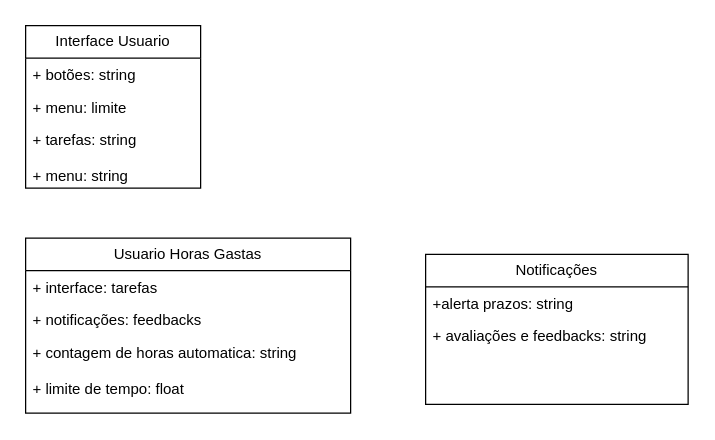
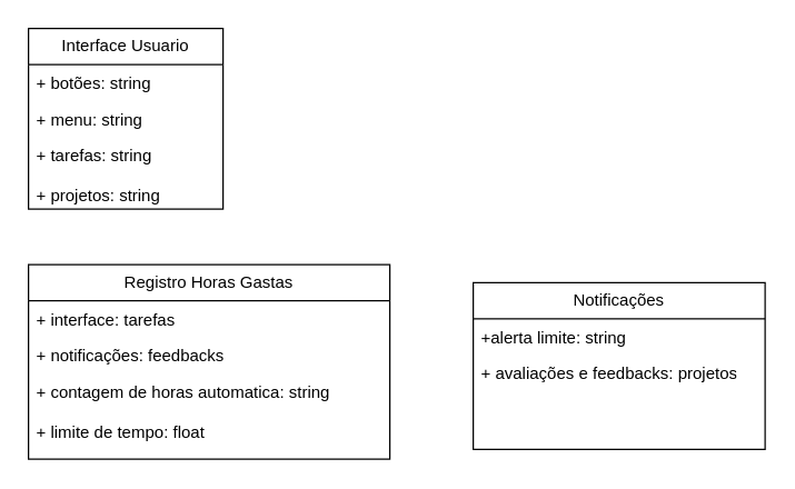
- <mxCell id="4" value="&lt;font style=&quot;vertical-align: inherit;&quot;&gt;&lt;font style=&quot;vertical-align: inherit;&quot;&gt;&lt;font style=&quot;vertical-align: inherit;&quot;&gt;&lt;font style=&quot;vertical-align: inherit;&quot;&gt;+ menu: limite&lt;/font&gt;&lt;/font&gt;&lt;/font&gt;&lt;/font&gt;" style="text;strokeColor=none;fillColor=none;align=left;verticalAlign=top;spacingLeft=4;spacingRight=4;overflow=hidden;rotatable=0;points=[[0,0.5],[1,0.5]];portConstraint=eastwest;whiteSpace=wrap;html=1;" vertex="1" parent="2"><mxGeometry y="52" width="140" height="26" as="geometry" /></mxCell>
+ <mxCell id="4" value="&lt;font style=&quot;vertical-align: inherit;&quot;&gt;&lt;font style=&quot;vertical-align: inherit;&quot;&gt;&lt;font style=&quot;vertical-align: inherit;&quot;&gt;&lt;font style=&quot;vertical-align: inherit;&quot;&gt;+ menu: string&lt;/font&gt;&lt;/font&gt;&lt;/font&gt;&lt;/font&gt;" style="text;strokeColor=none;fillColor=none;align=left;verticalAlign=top;spacingLeft=4;spacingRight=4;overflow=hidden;rotatable=0;points=[[0,0.5],[1,0.5]];portConstraint=eastwest;whiteSpace=wrap;html=1;" vertex="1" parent="2"><mxGeometry y="52" width="140" height="26" as="geometry" /></mxCell>
- <mxCell id="5" value="&lt;font style=&quot;vertical-align: inherit;&quot;&gt;&lt;font style=&quot;vertical-align: inherit;&quot;&gt;&lt;font style=&quot;vertical-align: inherit;&quot;&gt;&lt;font style=&quot;vertical-align: inherit;&quot;&gt;+ tarefas: string&lt;/font&gt;&lt;/font&gt;&lt;/font&gt;&lt;/font&gt;&lt;div&gt;&lt;br&gt;&lt;/div&gt;&lt;div&gt;+ menu: string&amp;nbsp;&lt;/div&gt;" style="text;strokeColor=none;fillColor=none;align=left;verticalAlign=top;spacingLeft=4;spacingRight=4;overflow=hidden;rotatable=0;points=[[0,0.5],[1,0.5]];portConstraint=eastwest;whiteSpace=wrap;html=1;" vertex="1" parent="2"><mxGeometry y="78" width="140" height="52" as="geometry" /></mxCell>
+ <mxCell id="5" value="&lt;font style=&quot;vertical-align: inherit;&quot;&gt;&lt;font style=&quot;vertical-align: inherit;&quot;&gt;&lt;font style=&quot;vertical-align: inherit;&quot;&gt;&lt;font style=&quot;vertical-align: inherit;&quot;&gt;+ tarefas: string&lt;/font&gt;&lt;/font&gt;&lt;/font&gt;&lt;/font&gt;&lt;div&gt;&lt;br&gt;&lt;/div&gt;&lt;div&gt;+ projetos: string&amp;nbsp;&lt;/div&gt;" style="text;strokeColor=none;fillColor=none;align=left;verticalAlign=top;spacingLeft=4;spacingRight=4;overflow=hidden;rotatable=0;points=[[0,0.5],[1,0.5]];portConstraint=eastwest;whiteSpace=wrap;html=1;" vertex="1" parent="2"><mxGeometry y="78" width="140" height="52" as="geometry" /></mxCell>
- <mxCell id="9" value="Usuario Horas Gastas" style="swimlane;fontStyle=0;childLayout=stackLayout;horizontal=1;startSize=26;fillColor=none;horizontalStack=0;resizeParent=1;resizeParentMax=0;resizeLast=0;collapsible=1;marginBottom=0;whiteSpace=wrap;html=1;" vertex="1" parent="1"><mxGeometry x="20" y="190" width="260" height="140" as="geometry" /></mxCell>
+ <mxCell id="9" value="Registro Horas Gastas" style="swimlane;fontStyle=0;childLayout=stackLayout;horizontal=1;startSize=26;fillColor=none;horizontalStack=0;resizeParent=1;resizeParentMax=0;resizeLast=0;collapsible=1;marginBottom=0;whiteSpace=wrap;html=1;" vertex="1" parent="1"><mxGeometry x="20" y="190" width="260" height="140" as="geometry" /></mxCell>
- <mxCell id="7" value="+alerta prazos: string" style="text;strokeColor=none;fillColor=none;align=left;verticalAlign=top;spacingLeft=4;spacingRight=4;overflow=hidden;rotatable=0;points=[[0,0.5],[1,0.5]];portConstraint=eastwest;whiteSpace=wrap;html=1;" vertex="1" parent="6"><mxGeometry y="26" width="210" height="26" as="geometry" /></mxCell>
+ <mxCell id="7" value="+alerta limite: string" style="text;strokeColor=none;fillColor=none;align=left;verticalAlign=top;spacingLeft=4;spacingRight=4;overflow=hidden;rotatable=0;points=[[0,0.5],[1,0.5]];portConstraint=eastwest;whiteSpace=wrap;html=1;" vertex="1" parent="6"><mxGeometry y="26" width="210" height="26" as="geometry" /></mxCell>
- <mxCell id="8" value="+ avaliações e feedbacks: string" style="text;strokeColor=none;fillColor=none;align=left;verticalAlign=top;spacingLeft=4;spacingRight=4;overflow=hidden;rotatable=0;points=[[0,0.5],[1,0.5]];portConstraint=eastwest;whiteSpace=wrap;html=1;" vertex="1" parent="6"><mxGeometry y="52" width="210" height="68" as="geometry" /></mxCell>
+ <mxCell id="8" value="+ avaliações e feedbacks: projetos" style="text;strokeColor=none;fillColor=none;align=left;verticalAlign=top;spacingLeft=4;spacingRight=4;overflow=hidden;rotatable=0;points=[[0,0.5],[1,0.5]];portConstraint=eastwest;whiteSpace=wrap;html=1;" vertex="1" parent="6"><mxGeometry y="52" width="210" height="68" as="geometry" /></mxCell>
